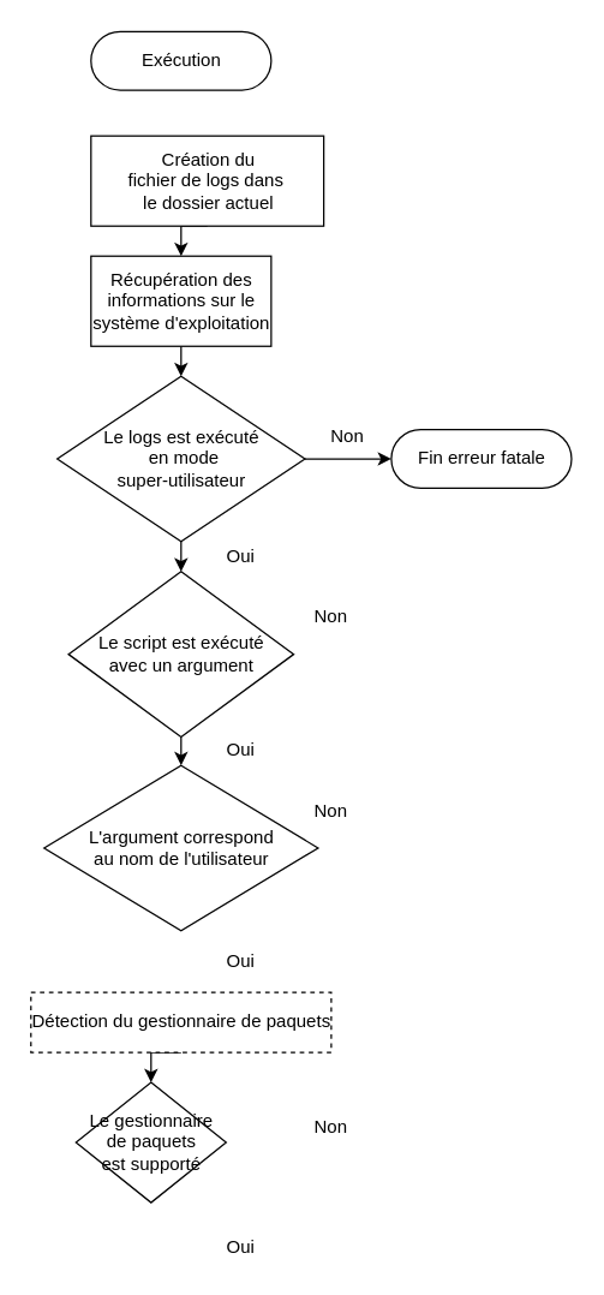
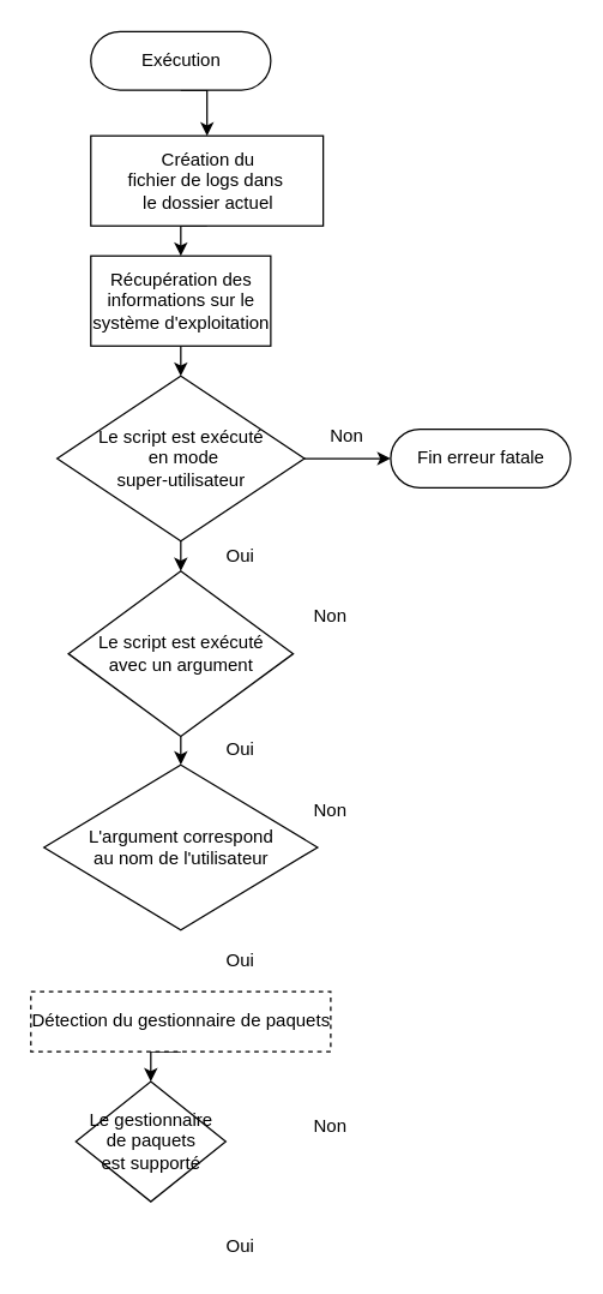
+ <mxCell id="2" style="edgeStyle=orthogonalEdgeStyle;rounded=0;orthogonalLoop=1;jettySize=auto;html=1;exitX=0.5;exitY=0.5;exitDx=0;exitDy=19.5;exitPerimeter=0;entryX=0.5;entryY=0;entryDx=0;entryDy=0;" edge="1" parent="1" source="3" target="6"><mxGeometry relative="1" as="geometry" /></mxCell>
- <mxCell id="11" value="Le logs est exécuté&lt;br&gt;&amp;nbsp;en mode&lt;br&gt;super-utilisateur" style="shape=rhombus;html=1;dashed=0;whitespace=wrap;perimeter=rhombusPerimeter;" vertex="1" parent="1"><mxGeometry x="37.5" y="250" width="165" height="110" as="geometry" /></mxCell>
+ <mxCell id="11" value="Le script est exécuté&lt;br&gt;&amp;nbsp;en mode&lt;br&gt;super-utilisateur" style="shape=rhombus;html=1;dashed=0;whitespace=wrap;perimeter=rhombusPerimeter;" vertex="1" parent="1"><mxGeometry x="37.5" y="250" width="165" height="110" as="geometry" /></mxCell>
